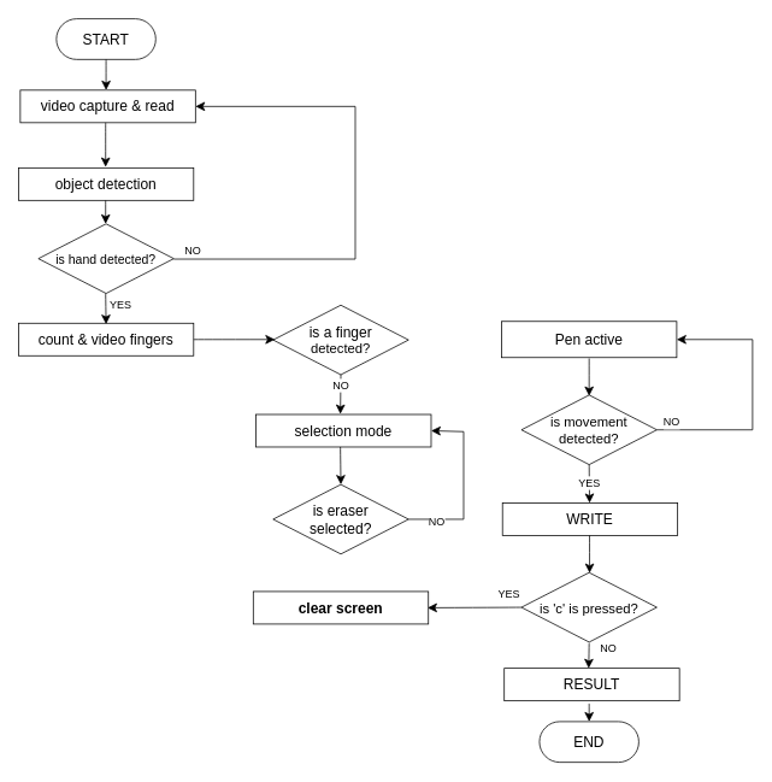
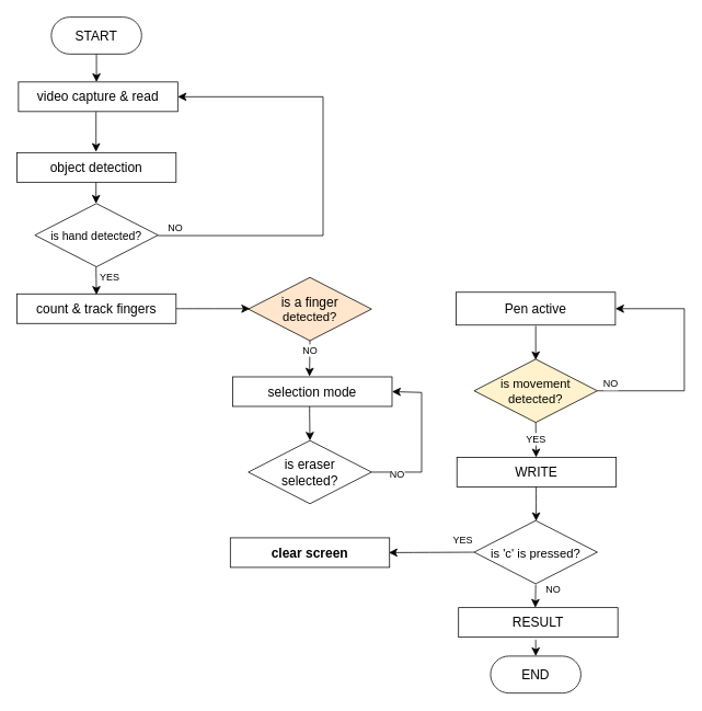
- <mxCell id="12" value="count &amp;amp; video fingers" style="rounded=0;whiteSpace=wrap;html=1;fontSize=16;" parent="1" vertex="1"><mxGeometry x="20" y="357" width="194" height="36" as="geometry" /></mxCell>
+ <mxCell id="12" value="count &amp;amp; track fingers" style="rounded=0;whiteSpace=wrap;html=1;fontSize=16;" parent="1" vertex="1"><mxGeometry x="20" y="357" width="194" height="36" as="geometry" /></mxCell>
- <mxCell id="14" value="&lt;div&gt;is a finger &lt;br&gt;&lt;/div&gt;&lt;div style=&quot;font-size: 15px;&quot;&gt;detected?&lt;br&gt;&lt;/div&gt;" style="rhombus;whiteSpace=wrap;html=1;fontSize=16;" parent="1" vertex="1"><mxGeometry x="302" y="337" width="150" height="77" as="geometry" /></mxCell>
+ <mxCell id="14" value="&lt;div&gt;is a finger &lt;br&gt;&lt;/div&gt;&lt;div style=&quot;font-size: 15px;&quot;&gt;detected?&lt;br&gt;&lt;/div&gt;" style="rhombus;whiteSpace=wrap;html=1;fontSize=16;fillColor=#ffe6cc;" parent="1" vertex="1"><mxGeometry x="302" y="337" width="150" height="77" as="geometry" /></mxCell>
- <mxCell id="17" value="&lt;div style=&quot;font-size: 15px;&quot;&gt;&lt;font style=&quot;font-size: 15px;&quot;&gt;is movement &lt;br&gt;&lt;/font&gt;&lt;/div&gt;&lt;div style=&quot;font-size: 15px;&quot;&gt;&lt;font style=&quot;font-size: 15px;&quot;&gt;detected?&lt;font style=&quot;font-size: 15px;&quot;&gt;&lt;br&gt;&lt;/font&gt;&lt;/font&gt;&lt;/div&gt;" style="rhombus;whiteSpace=wrap;html=1;fontSize=16;" parent="1" vertex="1"><mxGeometry x="577" y="436.5" width="150" height="77" as="geometry" /></mxCell>
+ <mxCell id="17" value="&lt;div style=&quot;font-size: 15px;&quot;&gt;&lt;font style=&quot;font-size: 15px;&quot;&gt;is movement &lt;br&gt;&lt;/font&gt;&lt;/div&gt;&lt;div style=&quot;font-size: 15px;&quot;&gt;&lt;font style=&quot;font-size: 15px;&quot;&gt;detected?&lt;font style=&quot;font-size: 15px;&quot;&gt;&lt;br&gt;&lt;/font&gt;&lt;/font&gt;&lt;/div&gt;" style="rhombus;whiteSpace=wrap;html=1;fontSize=16;fillColor=#fff2cc;" parent="1" vertex="1"><mxGeometry x="577" y="436.5" width="150" height="77" as="geometry" /></mxCell>
